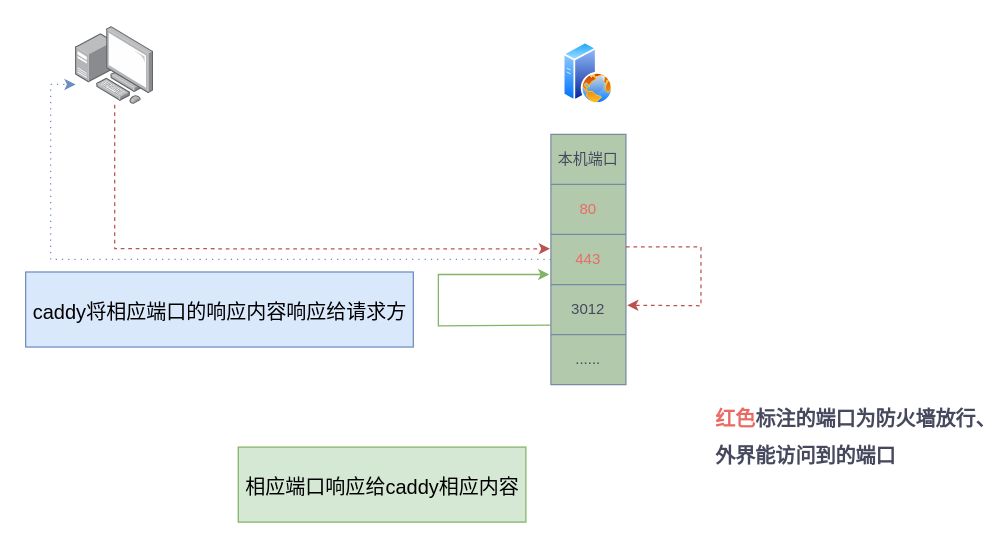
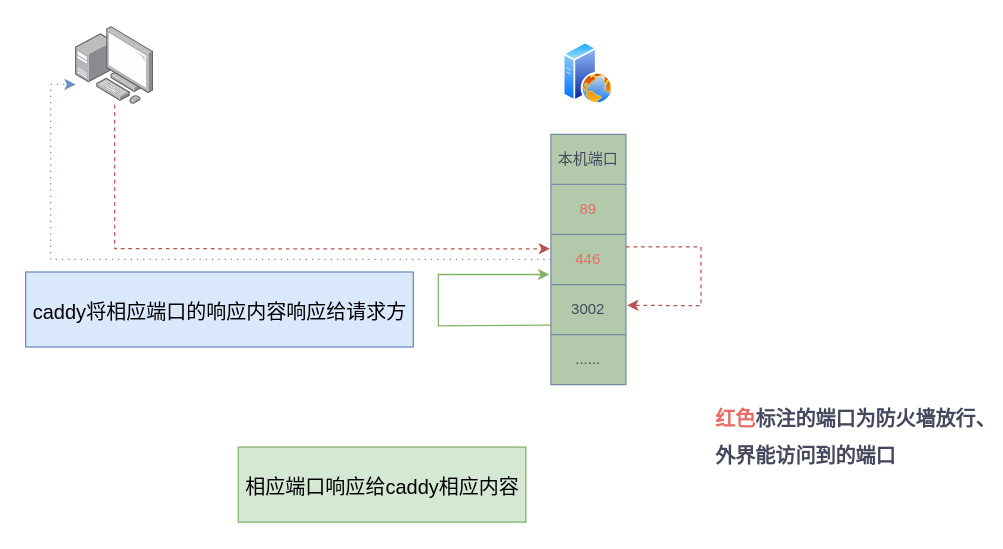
- <mxCell id="9" value="&lt;font color=&quot;#ea6b66&quot;&gt;80&lt;/font&gt;" style="shape=partialRectangle;html=1;whiteSpace=wrap;connectable=0;strokeColor=inherit;overflow=hidden;fillColor=none;top=0;left=0;bottom=0;right=0;pointerEvents=1;fontColor=#46495D;" vertex="1" parent="8"><mxGeometry width="60" height="40" as="geometry"><mxRectangle width="60" height="40" as="alternateBounds" /></mxGeometry></mxCell>
+ <mxCell id="9" value="&lt;font color=&quot;#ea6b66&quot;&gt;89&lt;/font&gt;" style="shape=partialRectangle;html=1;whiteSpace=wrap;connectable=0;strokeColor=inherit;overflow=hidden;fillColor=none;top=0;left=0;bottom=0;right=0;pointerEvents=1;fontColor=#46495D;" vertex="1" parent="8"><mxGeometry width="60" height="40" as="geometry"><mxRectangle width="60" height="40" as="alternateBounds" /></mxGeometry></mxCell>
- <mxCell id="11" value="&lt;font color=&quot;#ea6b66&quot;&gt;443&lt;/font&gt;" style="shape=partialRectangle;html=1;whiteSpace=wrap;connectable=0;strokeColor=inherit;overflow=hidden;fillColor=none;top=0;left=0;bottom=0;right=0;pointerEvents=1;fontColor=#46495D;" vertex="1" parent="10"><mxGeometry width="60" height="40" as="geometry"><mxRectangle width="60" height="40" as="alternateBounds" /></mxGeometry></mxCell>
+ <mxCell id="11" value="&lt;font color=&quot;#ea6b66&quot;&gt;446&lt;/font&gt;" style="shape=partialRectangle;html=1;whiteSpace=wrap;connectable=0;strokeColor=inherit;overflow=hidden;fillColor=none;top=0;left=0;bottom=0;right=0;pointerEvents=1;fontColor=#46495D;" vertex="1" parent="10"><mxGeometry width="60" height="40" as="geometry"><mxRectangle width="60" height="40" as="alternateBounds" /></mxGeometry></mxCell>
- <mxCell id="13" value="3012" style="shape=partialRectangle;html=1;whiteSpace=wrap;connectable=0;strokeColor=inherit;overflow=hidden;fillColor=none;top=0;left=0;bottom=0;right=0;pointerEvents=1;fontColor=#46495D;" vertex="1" parent="12"><mxGeometry width="60" height="40" as="geometry"><mxRectangle width="60" height="40" as="alternateBounds" /></mxGeometry></mxCell>
+ <mxCell id="13" value="3002" style="shape=partialRectangle;html=1;whiteSpace=wrap;connectable=0;strokeColor=inherit;overflow=hidden;fillColor=none;top=0;left=0;bottom=0;right=0;pointerEvents=1;fontColor=#46495D;" vertex="1" parent="12"><mxGeometry width="60" height="40" as="geometry"><mxRectangle width="60" height="40" as="alternateBounds" /></mxGeometry></mxCell>
